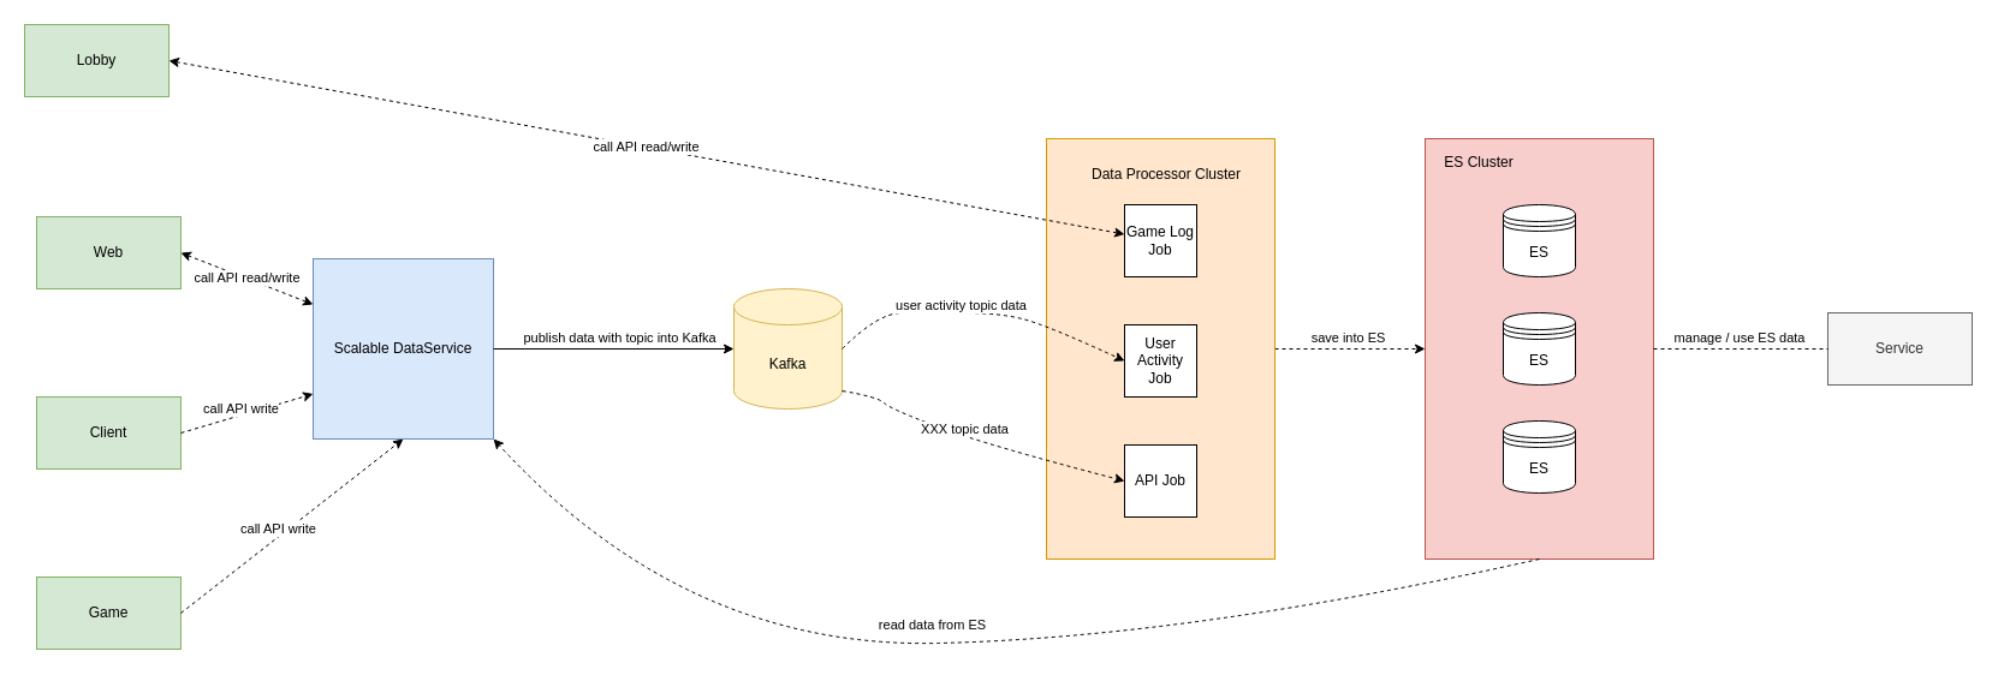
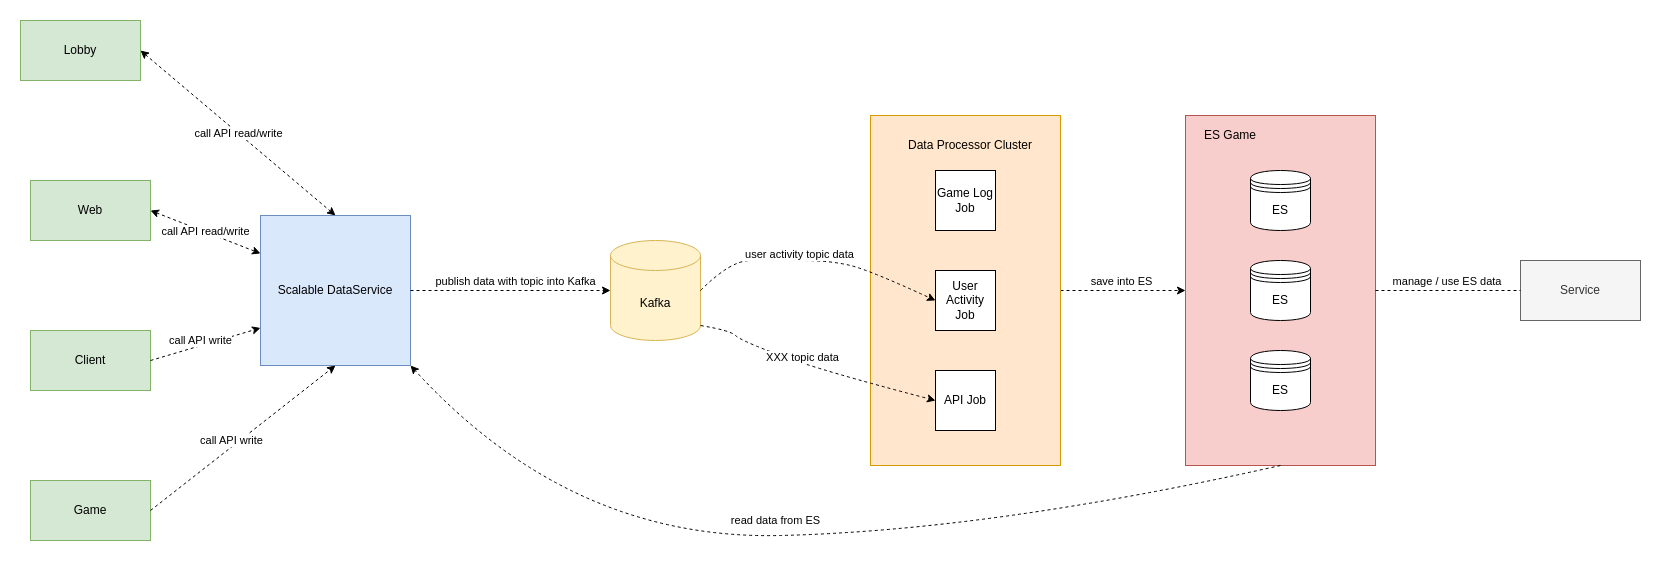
- <mxCell id="29" value="&lt;span style=&quot;color: rgb(0, 0, 0); font-family: Helvetica; font-size: 11px; font-style: normal; font-variant-ligatures: normal; font-variant-caps: normal; font-weight: 400; letter-spacing: normal; orphans: 2; text-align: center; text-indent: 0px; text-transform: none; widows: 2; word-spacing: 0px; -webkit-text-stroke-width: 0px; white-space: nowrap; background-color: rgb(255, 255, 255); text-decoration-thickness: initial; text-decoration-style: initial; text-decoration-color: initial; display: inline !important; float: none;&quot;&gt;call API read/write&lt;/span&gt;" style="endArrow=classic;startArrow=classic;html=1;rounded=0;exitX=1;exitY=0.5;exitDx=0;exitDy=0;dashed=1;" edge="1" parent="1" source="24" target="12"><mxGeometry width="50" height="50" relative="1" as="geometry"><mxPoint x="160" y="220" as="sourcePoint" /><mxPoint x="270" y="263" as="targetPoint" /></mxGeometry></mxCell>
+ <mxCell id="29" value="&lt;span style=&quot;color: rgb(0, 0, 0); font-family: Helvetica; font-size: 11px; font-style: normal; font-variant-ligatures: normal; font-variant-caps: normal; font-weight: 400; letter-spacing: normal; orphans: 2; text-align: center; text-indent: 0px; text-transform: none; widows: 2; word-spacing: 0px; -webkit-text-stroke-width: 0px; white-space: nowrap; background-color: rgb(255, 255, 255); text-decoration-thickness: initial; text-decoration-style: initial; text-decoration-color: initial; display: inline !important; float: none;&quot;&gt;call API read/write&lt;/span&gt;" style="endArrow=classic;startArrow=classic;html=1;rounded=0;exitX=1;exitY=0.5;exitDx=0;exitDy=0;entryX=0.5;entryY=0;entryDx=0;entryDy=0;dashed=1;" edge="1" parent="1" source="24" target="17"><mxGeometry width="50" height="50" relative="1" as="geometry"><mxPoint x="160" y="220" as="sourcePoint" /><mxPoint x="270" y="263" as="targetPoint" /></mxGeometry></mxCell>
- <mxCell id="6" value="ES Cluster" style="text;html=1;align=center;verticalAlign=middle;whiteSpace=wrap;rounded=0;" vertex="1" parent="1"><mxGeometry x="1200" y="120" width="60" height="30" as="geometry" /></mxCell>
+ <mxCell id="6" value="ES Game" style="text;html=1;align=center;verticalAlign=middle;whiteSpace=wrap;rounded=0;" vertex="1" parent="1"><mxGeometry x="1200" y="120" width="60" height="30" as="geometry" /></mxCell>
- <mxCell id="18" style="edgeStyle=orthogonalEdgeStyle;rounded=0;orthogonalLoop=1;jettySize=auto;html=1;entryX=0;entryY=0.5;entryDx=0;entryDy=0;entryPerimeter=0;dashed=0;" edge="1" parent="1" source="17" target="11"><mxGeometry relative="1" as="geometry" /></mxCell>
+ <mxCell id="18" style="edgeStyle=orthogonalEdgeStyle;rounded=0;orthogonalLoop=1;jettySize=auto;html=1;entryX=0;entryY=0.5;entryDx=0;entryDy=0;entryPerimeter=0;dashed=1;" edge="1" parent="1" source="17" target="11"><mxGeometry relative="1" as="geometry" /></mxCell>
